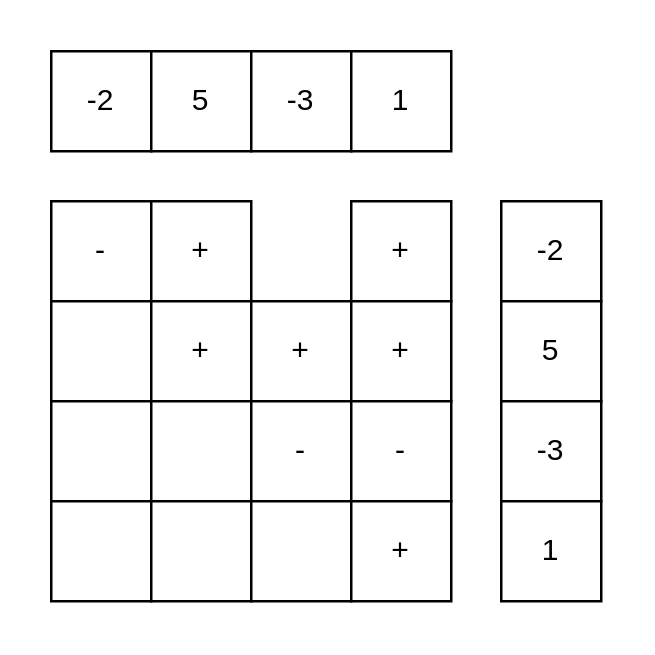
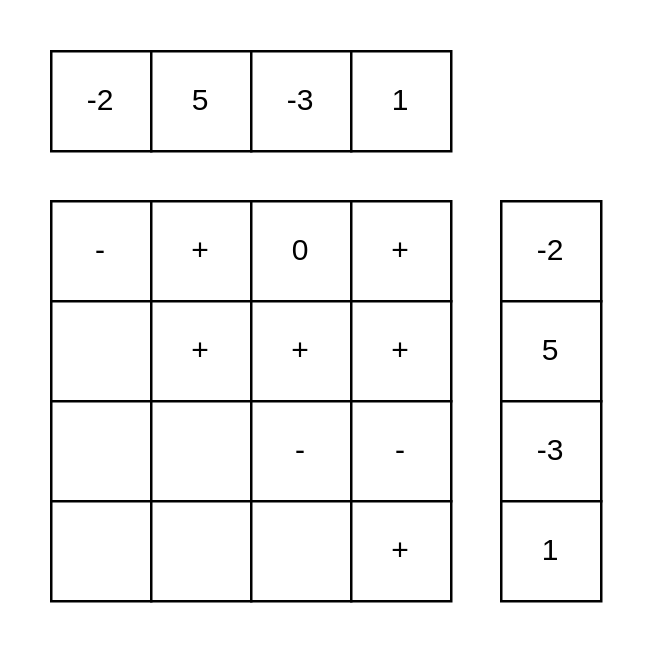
+ <mxCell id="4" value="0" style="rounded=0;whiteSpace=wrap;html=1;" vertex="1" parent="1"><mxGeometry x="100" y="80" width="40" height="40" as="geometry" /></mxCell>
